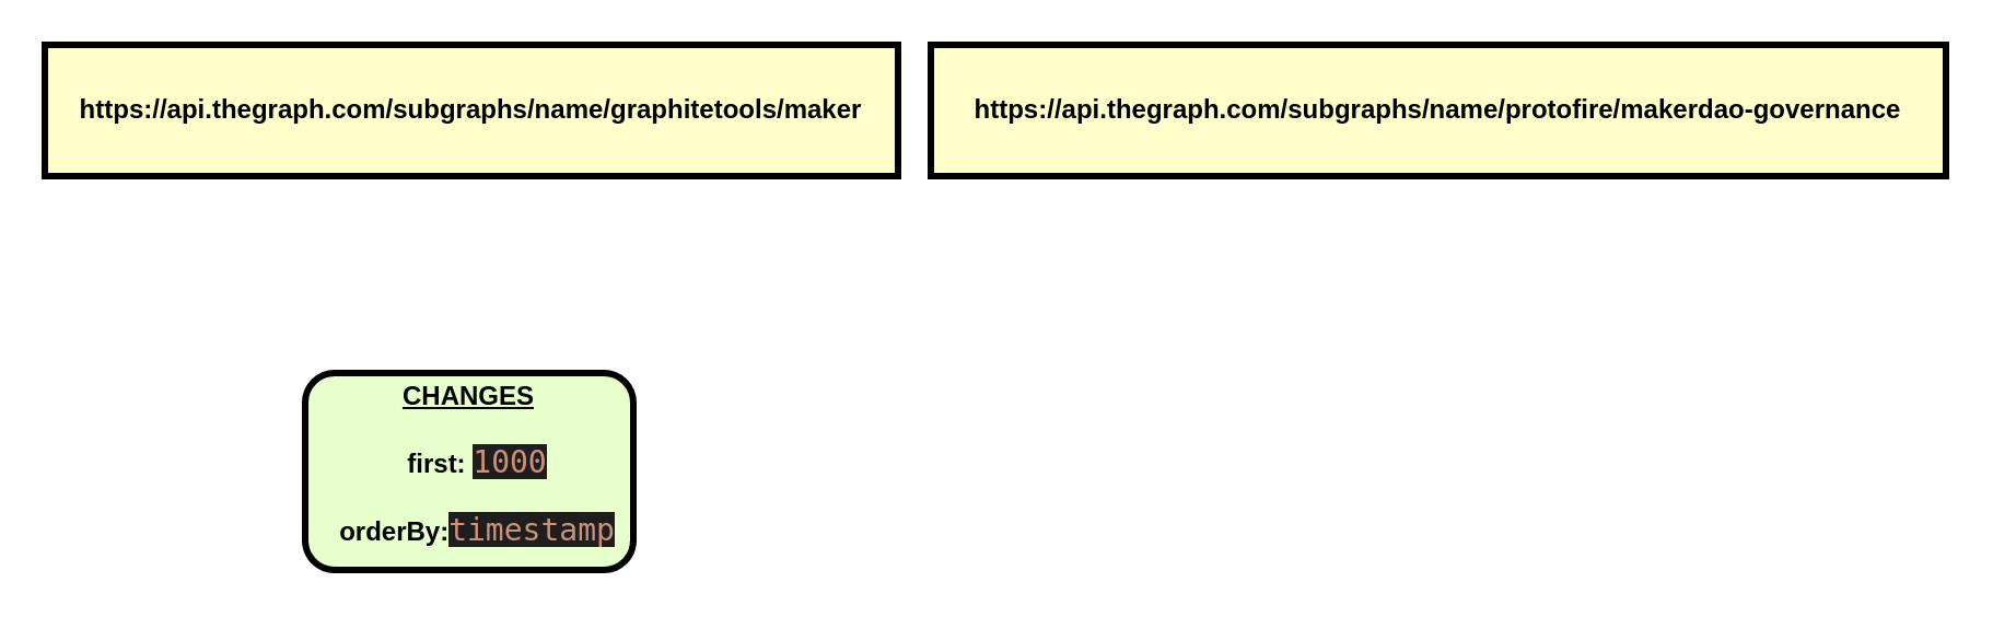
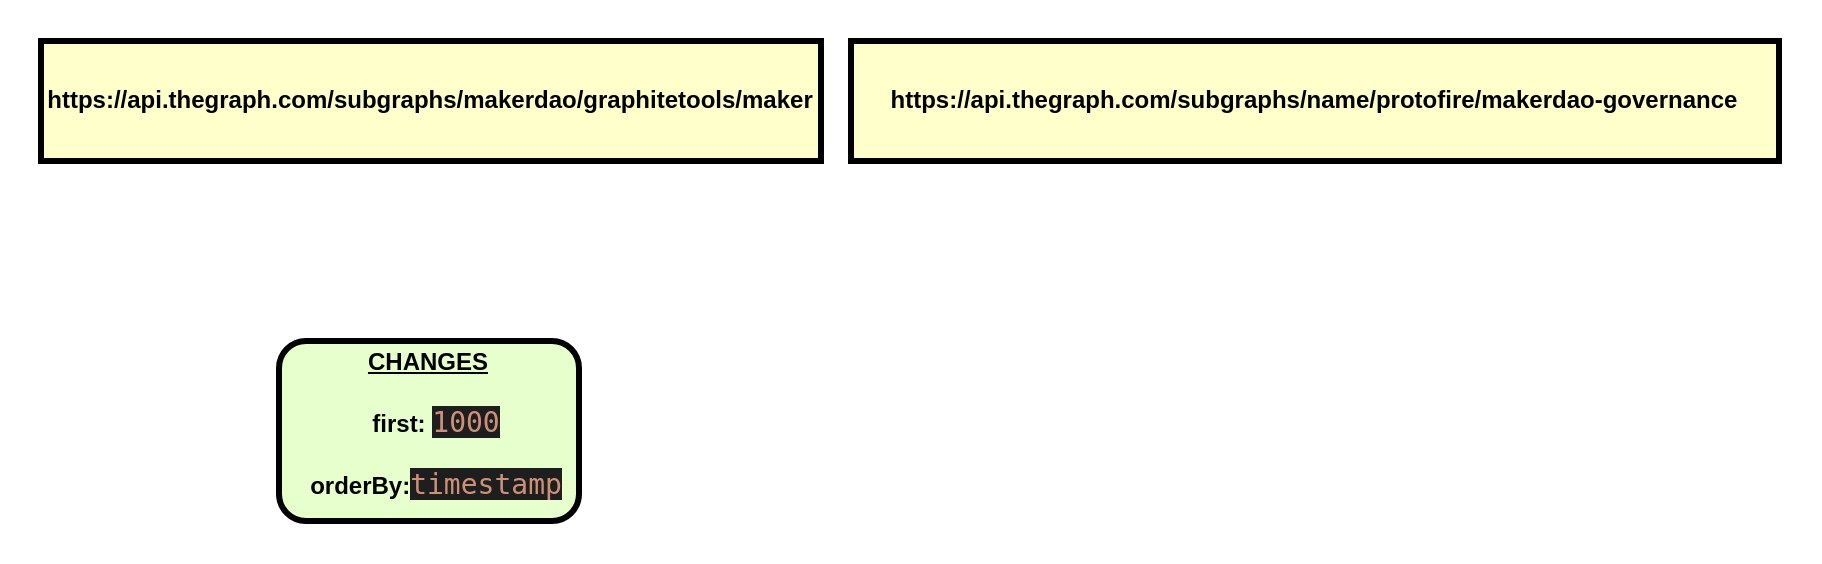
- <mxCell id="3" value="https://api.thegraph.com/subgraphs/name/graphitetools/maker" style="whiteSpace=wrap;align=center;verticalAlign=middle;fontStyle=1;strokeWidth=3;fillColor=#FFFFCC" parent="1" vertex="1"><mxGeometry x="20" y="20" width="390" height="60" as="geometry" /></mxCell>
+ <mxCell id="3" value="https://api.thegraph.com/subgraphs/makerdao/graphitetools/maker" style="whiteSpace=wrap;align=center;verticalAlign=middle;fontStyle=1;strokeWidth=3;fillColor=#FFFFCC" parent="1" vertex="1"><mxGeometry x="20" y="20" width="390" height="60" as="geometry" /></mxCell>
